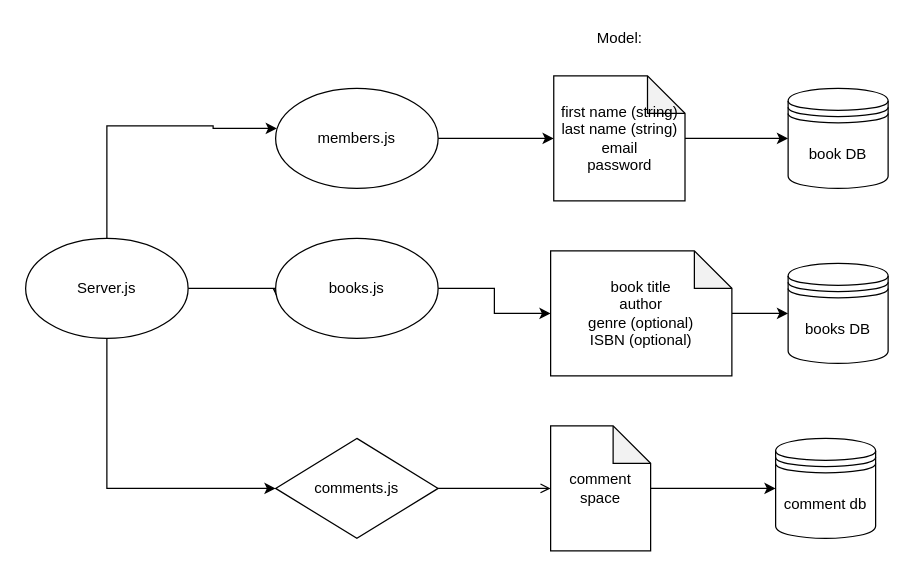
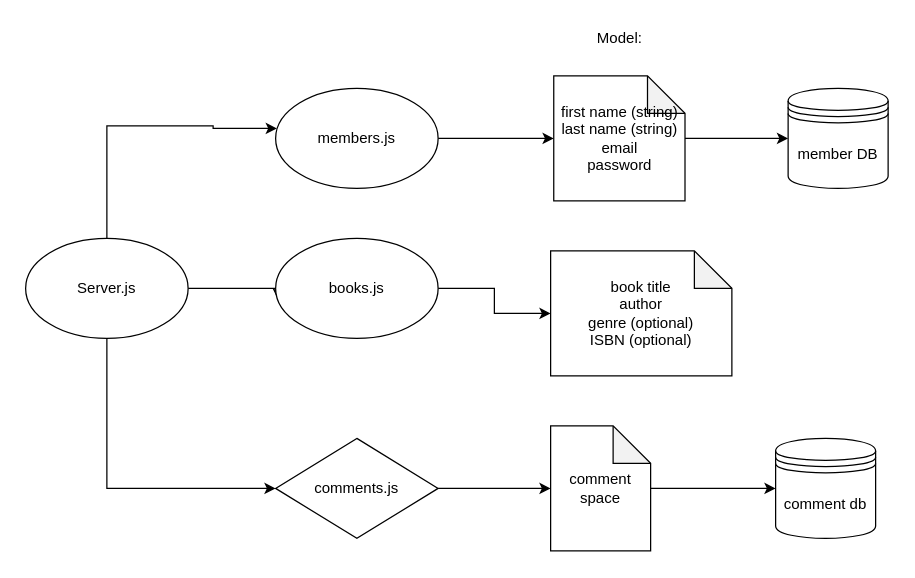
- <mxCell id="16" value="book DB&lt;br&gt;" style="shape=datastore;whiteSpace=wrap;html=1;" parent="1" vertex="1"><mxGeometry x="630" y="70" width="80" height="80" as="geometry" /></mxCell>
+ <mxCell id="16" value="member DB&lt;br&gt;" style="shape=datastore;whiteSpace=wrap;html=1;" parent="1" vertex="1"><mxGeometry x="630" y="70" width="80" height="80" as="geometry" /></mxCell>
- <mxCell id="13" style="edgeStyle=orthogonalEdgeStyle;rounded=0;orthogonalLoop=1;jettySize=auto;html=1;entryX=0;entryY=0.5;entryDx=0;entryDy=0;" parent="1" source="14" target="17" edge="1"><mxGeometry relative="1" as="geometry" /></mxCell>
- <mxCell id="17" value="books DB" style="shape=datastore;whiteSpace=wrap;html=1;" parent="1" vertex="1"><mxGeometry x="630" y="210" width="80" height="80" as="geometry" /></mxCell>
- <mxCell id="18" value="" style="edgeStyle=orthogonalEdgeStyle;rounded=0;orthogonalLoop=1;jettySize=auto;html=1;endArrow=open;" edge="1" parent="1" source="19" target="21"><mxGeometry relative="1" as="geometry" /></mxCell>
+ <mxCell id="18" value="" style="edgeStyle=orthogonalEdgeStyle;rounded=0;orthogonalLoop=1;jettySize=auto;html=1;" edge="1" parent="1" source="19" target="21"><mxGeometry relative="1" as="geometry" /></mxCell>
